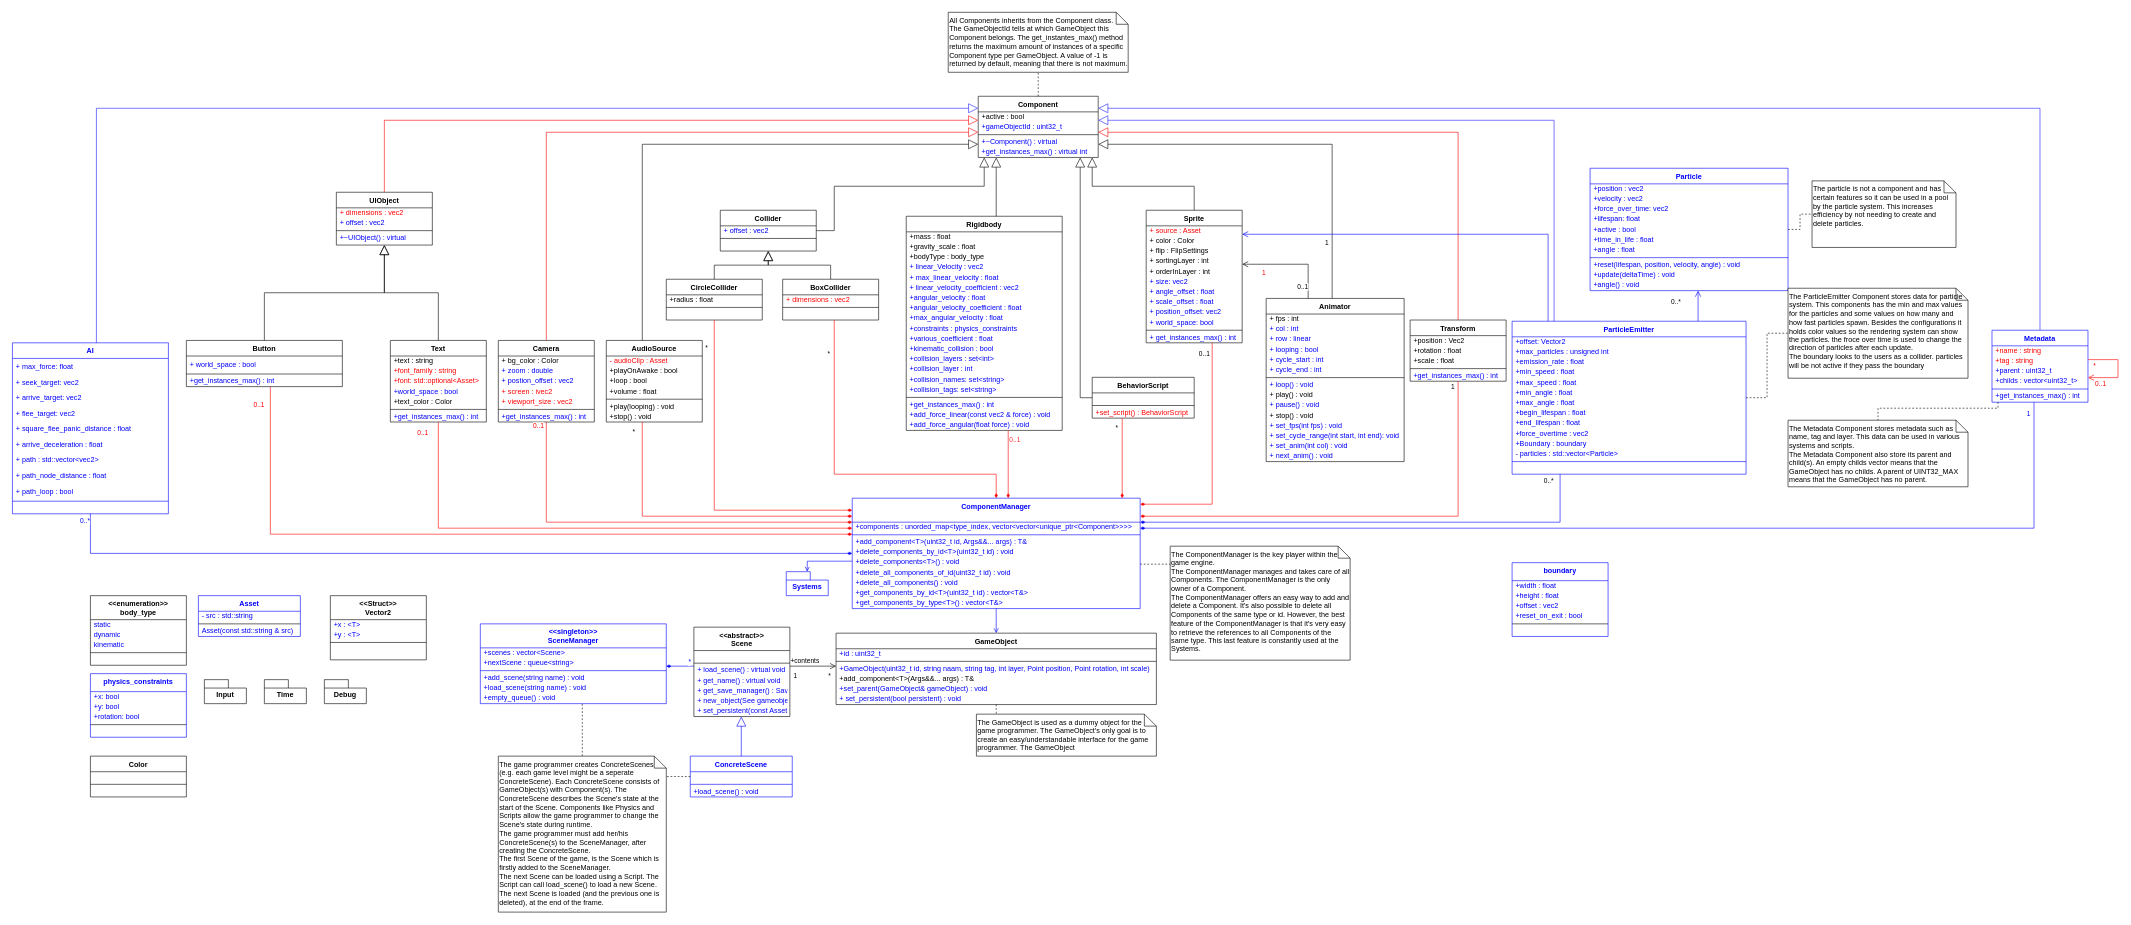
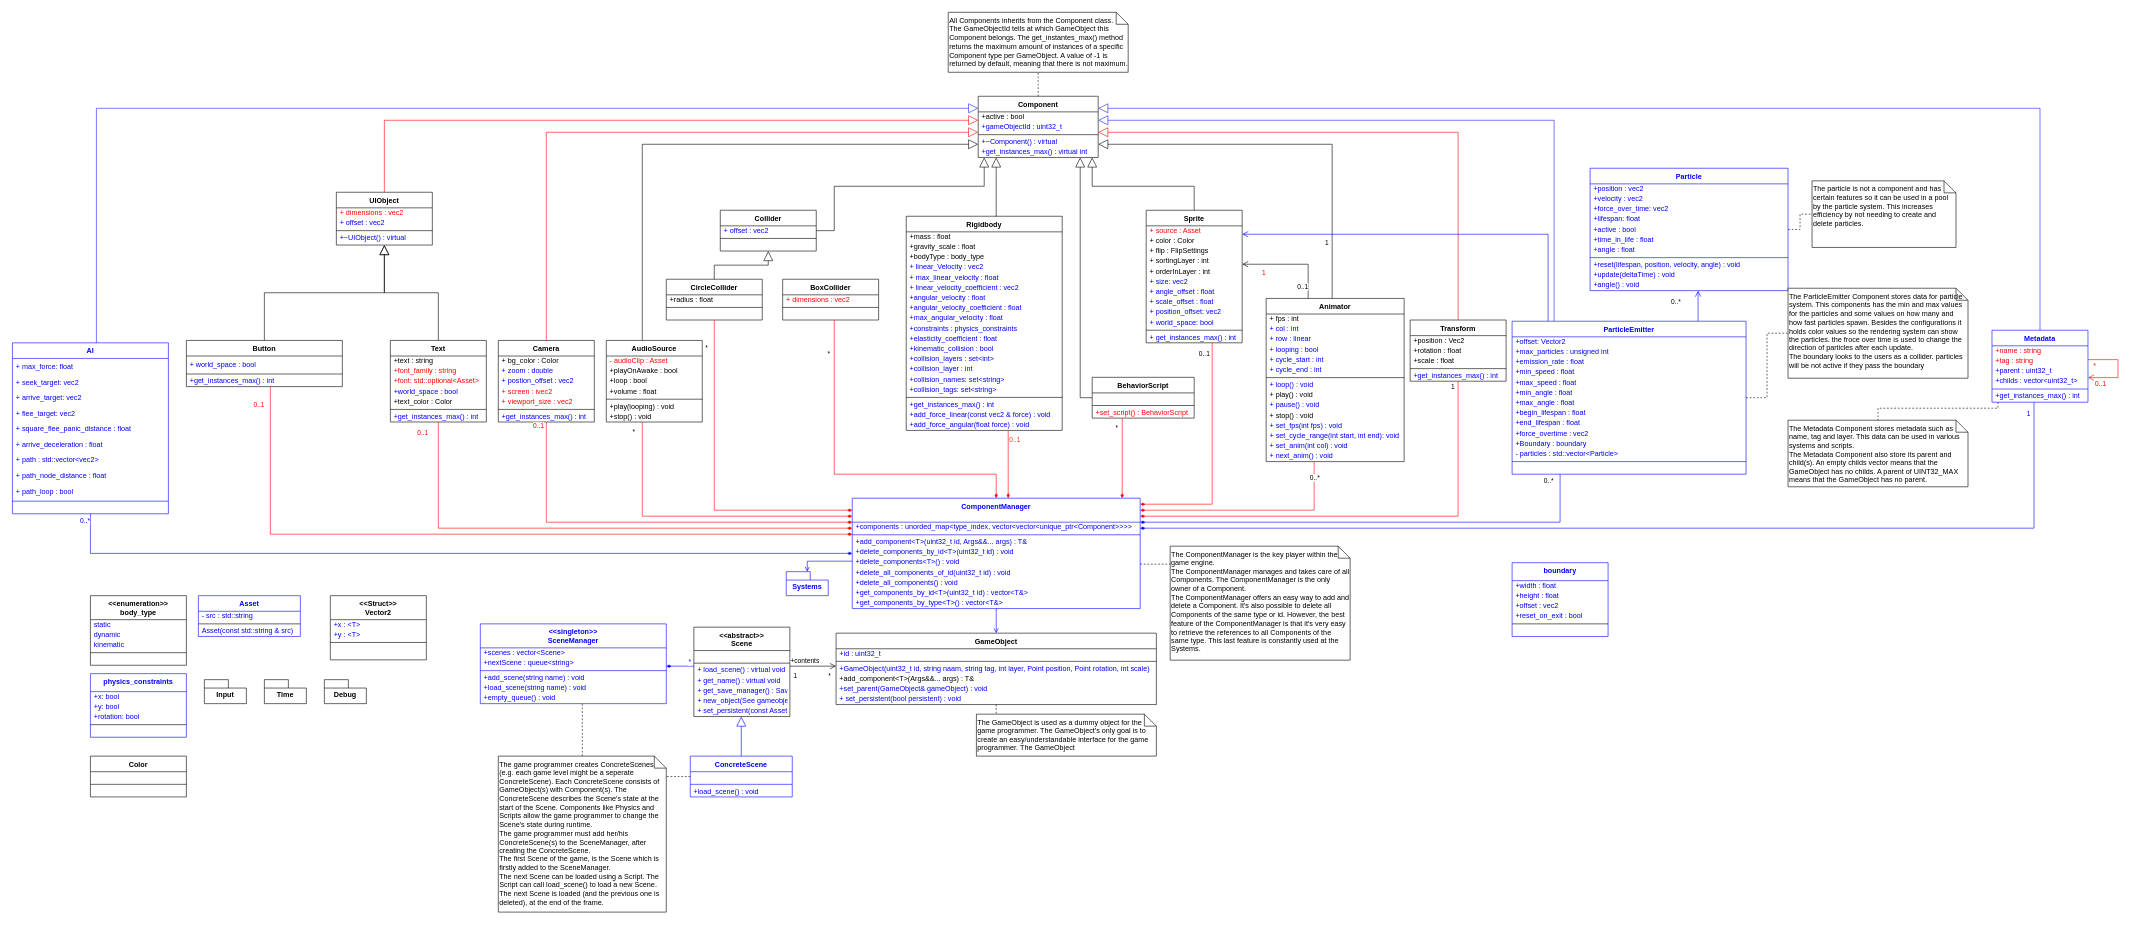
- <mxCell id="131" value="" style="endArrow=block;html=1;rounded=0;movable=1;resizable=1;rotatable=1;deletable=1;editable=1;locked=0;connectable=1;endFill=0;strokeWidth=1;endSize=14;edgeStyle=orthogonalEdgeStyle;" parent="1" source="50" target="42" edge="1"><mxGeometry width="50" height="50" relative="1" as="geometry"><mxPoint x="1496.029" y="521" as="sourcePoint" /><mxPoint x="1410" y="381" as="targetPoint" /></mxGeometry></mxCell>
- <mxCell id="71" value="+various_coefficient : float" style="text;align=left;verticalAlign=bottom;spacingLeft=4;spacingRight=4;overflow=hidden;rotatable=1;points=[[0,0.5],[1,0.5]];portConstraint=eastwest;rounded=0;shadow=0;html=0;strokeWidth=1;horizontal=1;movable=1;resizable=1;deletable=1;editable=1;locked=0;connectable=1;fontColor=#0000ff;" parent="60" vertex="1"><mxGeometry y="196" width="260" height="17" as="geometry" /></mxCell>
+ <mxCell id="71" value="+elasticity_coefficient : float" style="text;align=left;verticalAlign=bottom;spacingLeft=4;spacingRight=4;overflow=hidden;rotatable=1;points=[[0,0.5],[1,0.5]];portConstraint=eastwest;rounded=0;shadow=0;html=0;strokeWidth=1;horizontal=1;movable=1;resizable=1;deletable=1;editable=1;locked=0;connectable=1;fontColor=#0000ff;" parent="60" vertex="1"><mxGeometry y="196" width="260" height="17" as="geometry" /></mxCell>
+ <mxCell id="126" value="" style="endArrow=none;html=1;rounded=0;movable=1;resizable=1;rotatable=1;deletable=1;editable=1;locked=0;connectable=1;endFill=0;endSize=8;startArrow=diamondThin;startFill=1;edgeStyle=orthogonalEdgeStyle;strokeColor=#FF0000;" parent="1" source="137" target="98" edge="1"><mxGeometry width="50" height="50" relative="1" as="geometry"><mxPoint x="1570" y="880" as="sourcePoint" /><mxPoint x="1489" y="868" as="targetPoint" /><Array as="points"><mxPoint x="2190" y="850" /></Array></mxGeometry></mxCell>
+ <mxCell id="127" value="0..*" style="edgeLabel;html=1;align=center;verticalAlign=middle;resizable=0;points=[];" parent="126" vertex="1" connectable="0"><mxGeometry x="0.804" y="-2" relative="1" as="geometry"><mxPoint x="-2" y="-10" as="offset" /></mxGeometry></mxCell>
